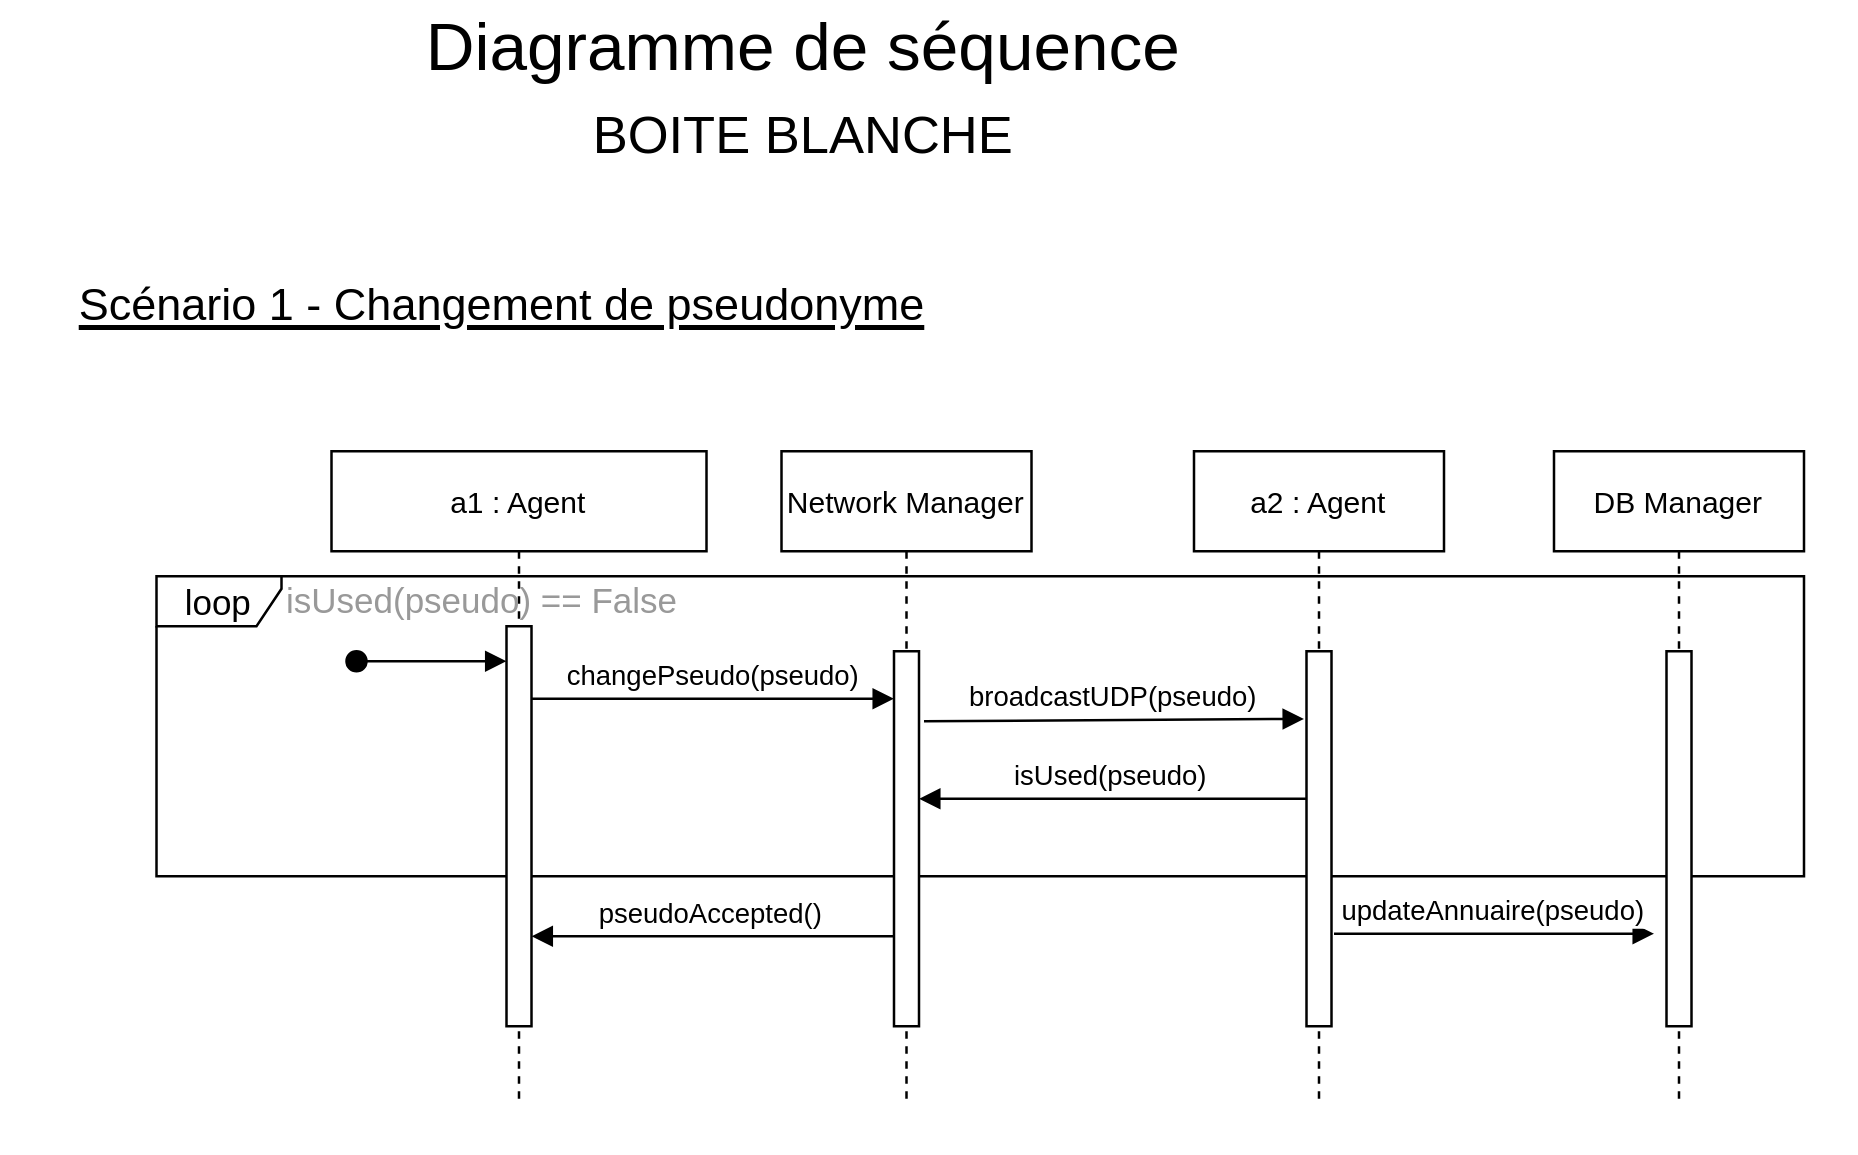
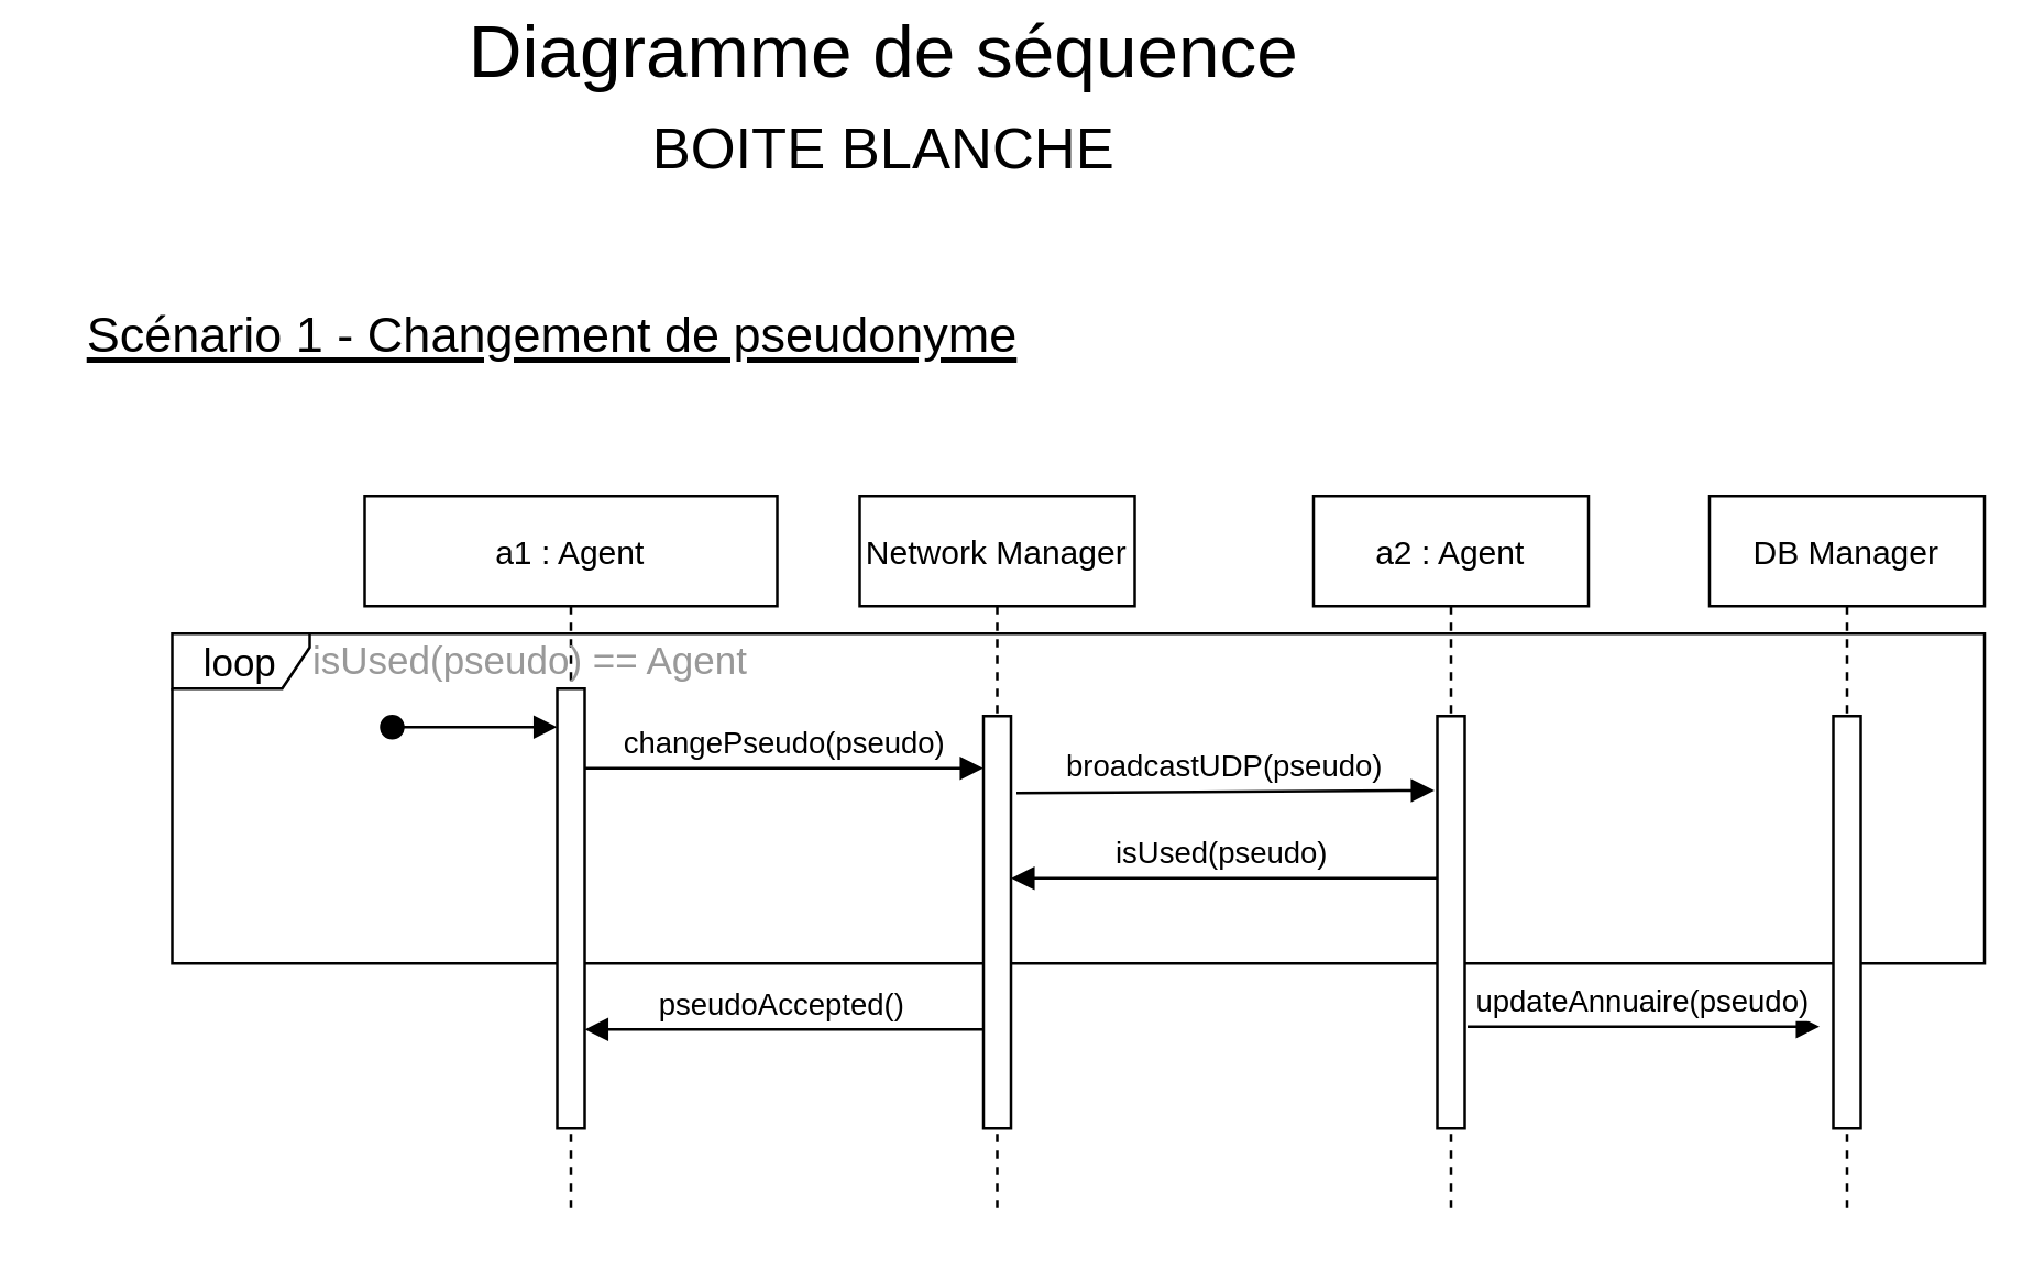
- <mxCell id="6" value="&lt;font color=&quot;#999999&quot;&gt;isUsed(pseudo) == False&lt;/font&gt;" style="text;html=1;align=center;verticalAlign=middle;resizable=0;points=[];autosize=1;strokeColor=none;fillColor=none;fontSize=14;" vertex="1" parent="3"><mxGeometry x="-30" y="45" width="180" height="30" as="geometry" /></mxCell>
+ <mxCell id="6" value="&lt;font color=&quot;#999999&quot;&gt;isUsed(pseudo) == Agent&lt;/font&gt;" style="text;html=1;align=center;verticalAlign=middle;resizable=0;points=[];autosize=1;strokeColor=none;fillColor=none;fontSize=14;" vertex="1" parent="3"><mxGeometry x="-30" y="45" width="180" height="30" as="geometry" /></mxCell>
